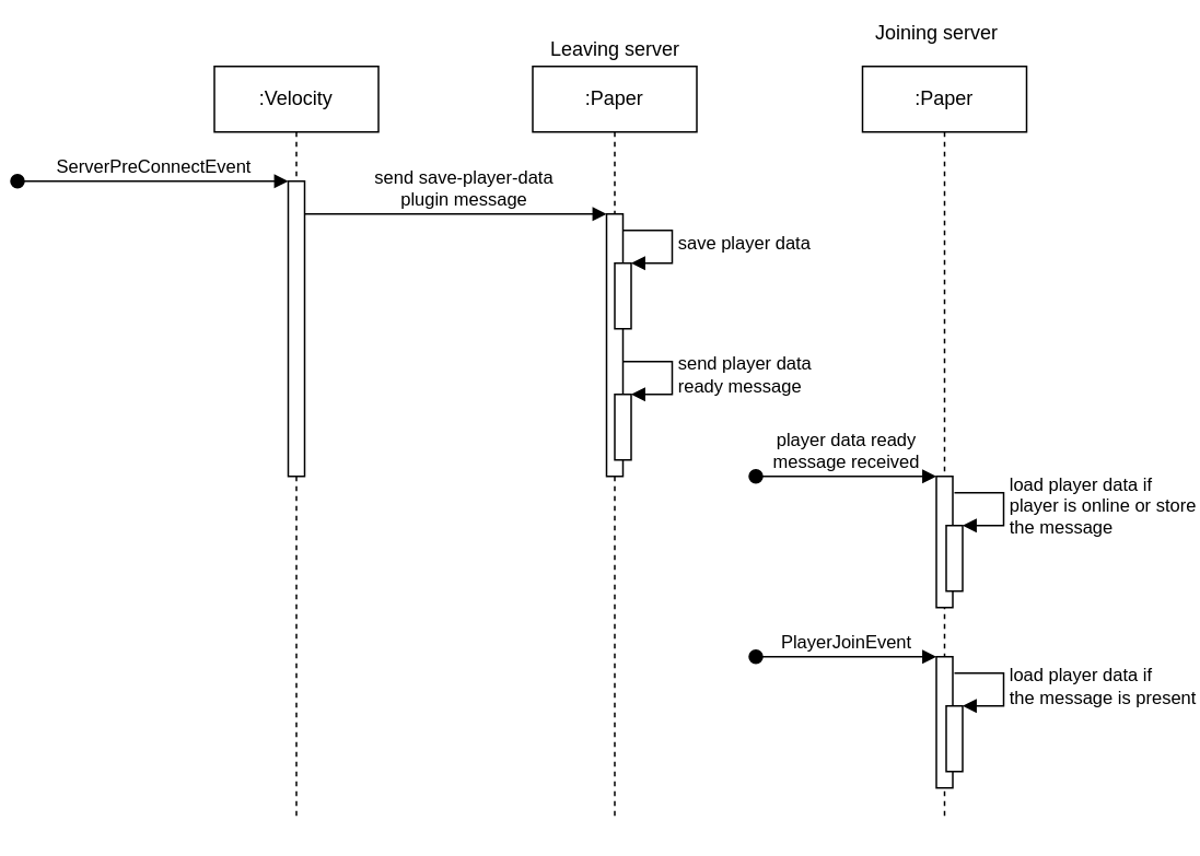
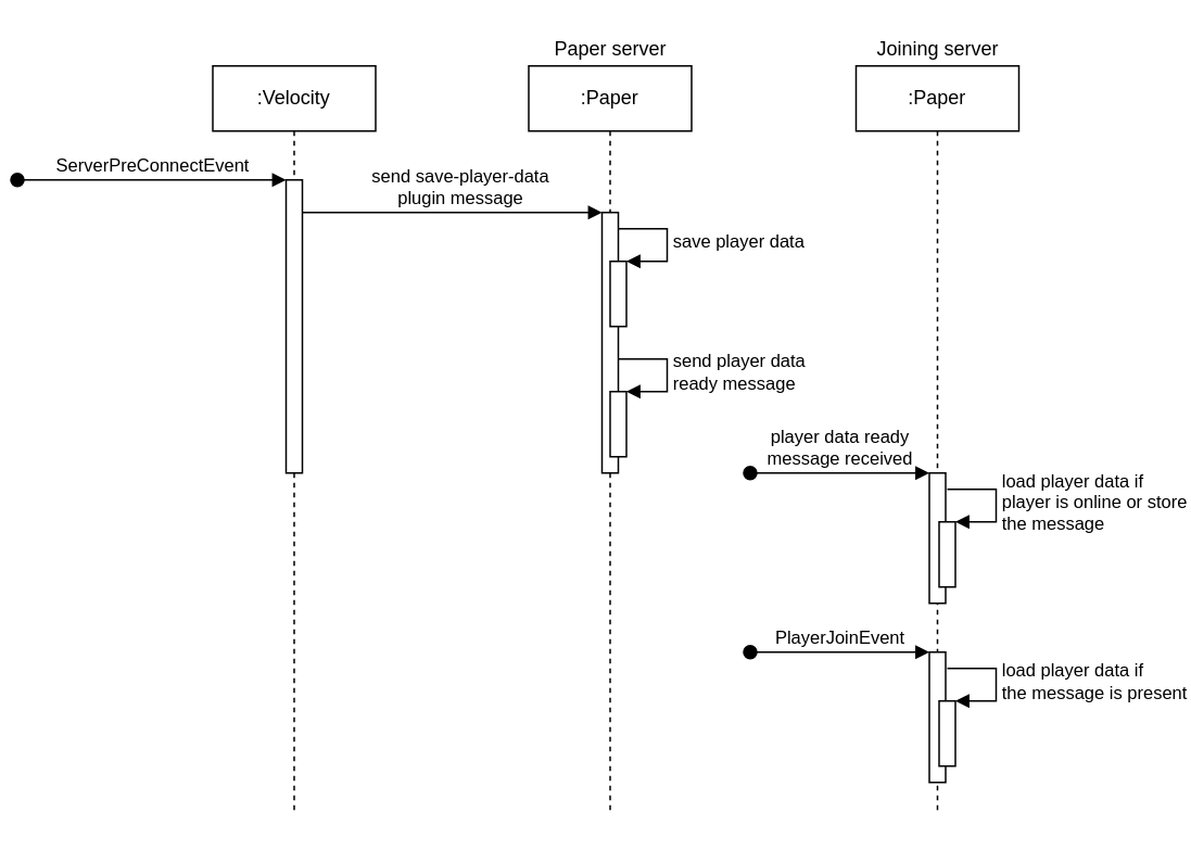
- <mxCell id="18" value="Joining server" style="text;html=1;align=center;verticalAlign=middle;resizable=0;points=[];autosize=1;strokeColor=none;fillColor=none;" parent="1" vertex="1"><mxGeometry x="415" y="10" width="90" height="20" as="geometry" /></mxCell>
+ <mxCell id="18" value="Joining server" style="text;html=1;align=center;verticalAlign=middle;resizable=0;points=[];autosize=1;strokeColor=none;fillColor=none;" parent="1" vertex="1"><mxGeometry x="420" y="20" width="90" height="20" as="geometry" /></mxCell>
- <mxCell id="12" value="Leaving server" style="text;html=1;align=center;verticalAlign=middle;resizable=0;points=[];autosize=1;strokeColor=none;fillColor=none;" parent="1" vertex="1"><mxGeometry x="219" y="20" width="90" height="20" as="geometry" /></mxCell>
+ <mxCell id="12" value="Paper server" style="text;html=1;align=center;verticalAlign=middle;resizable=0;points=[];autosize=1;strokeColor=none;fillColor=none;" parent="1" vertex="1"><mxGeometry x="219" y="20" width="90" height="20" as="geometry" /></mxCell>
